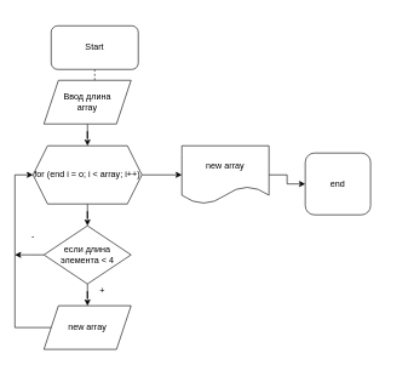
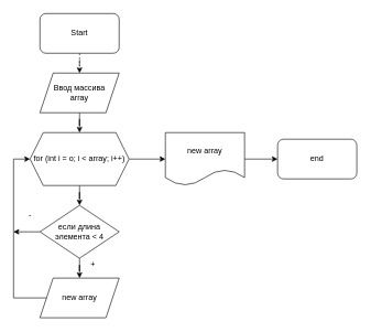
- <mxCell id="3" value="Start" style="rounded=1;whiteSpace=wrap;html=1;" vertex="1" parent="1"><mxGeometry x="70" y="35" width="120" height="60" as="geometry" /></mxCell>
+ <mxCell id="3" value="Start" style="rounded=1;whiteSpace=wrap;html=1;" vertex="1" parent="1"><mxGeometry x="60" y="20" width="120" height="60" as="geometry" /></mxCell>
- <mxCell id="5" value="Ввод длина &lt;br&gt;array" style="shape=parallelogram;perimeter=parallelogramPerimeter;whiteSpace=wrap;html=1;fixedSize=1;" vertex="1" parent="1"><mxGeometry x="60" y="110" width="120" height="60" as="geometry" /></mxCell>
+ <mxCell id="5" value="Ввод массива &lt;br&gt;array" style="shape=parallelogram;perimeter=parallelogramPerimeter;whiteSpace=wrap;html=1;fixedSize=1;" vertex="1" parent="1"><mxGeometry x="60" y="110" width="120" height="60" as="geometry" /></mxCell>
- <mxCell id="11" value="for (end i = o; i &amp;lt; array; i++)" style="shape=hexagon;perimeter=hexagonPerimeter2;whiteSpace=wrap;html=1;fixedSize=1;" vertex="1" parent="1"><mxGeometry x="45" y="200" width="150" height="80" as="geometry" /></mxCell>
+ <mxCell id="11" value="for (int i = o; i &amp;lt; array; i++)" style="shape=hexagon;perimeter=hexagonPerimeter2;whiteSpace=wrap;html=1;fixedSize=1;" vertex="1" parent="1"><mxGeometry x="45" y="200" width="150" height="80" as="geometry" /></mxCell>
- <mxCell id="18" value="end" style="rounded=1;whiteSpace=wrap;html=1;" vertex="1" parent="1"><mxGeometry x="420" y="210" width="90" height="85" as="geometry" /></mxCell>
+ <mxCell id="18" value="end" style="rounded=1;whiteSpace=wrap;html=1;" vertex="1" parent="1"><mxGeometry x="420" y="210" width="120" height="60" as="geometry" /></mxCell>
